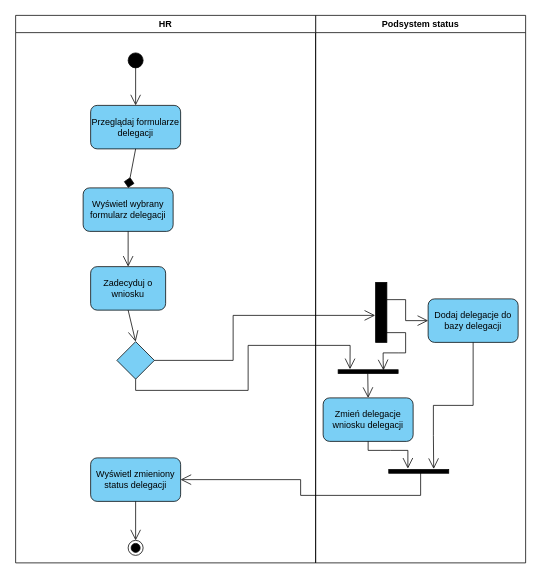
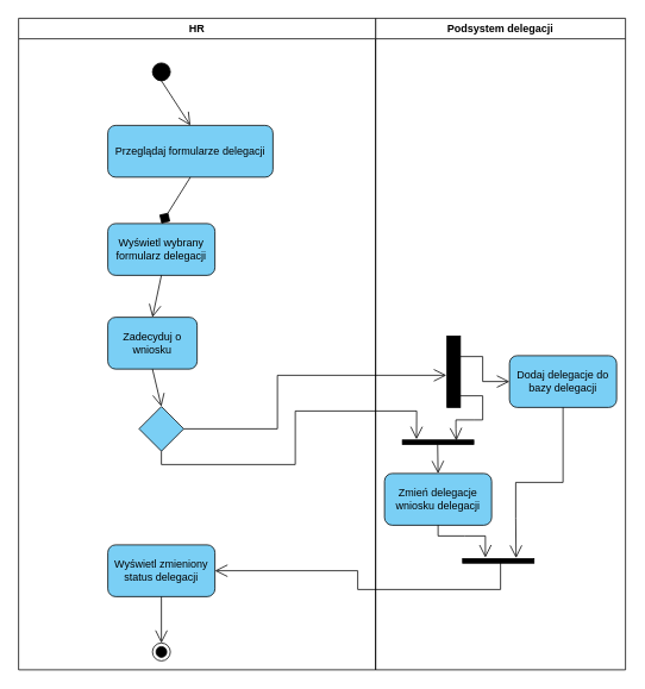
- <mxCell id="2" value="Podsystem status" style="swimlane;whiteSpace=wrap;startSize=23;" parent="1" vertex="1"><mxGeometry x="420" y="20" width="280" height="730" as="geometry" /></mxCell>
+ <mxCell id="2" value="Podsystem delegacji" style="swimlane;whiteSpace=wrap;startSize=23;" parent="1" vertex="1"><mxGeometry x="420" y="20" width="280" height="730" as="geometry" /></mxCell>
- <mxCell id="15" value="Przeglądaj formularze delegacji" style="rounded=1;whiteSpace=wrap;html=1;fillColor=light-dark(#7ACFF5,var(--ge-dark-color, #121212));" parent="14" vertex="1"><mxGeometry x="100" y="120" width="120" height="58" as="geometry" /></mxCell>
+ <mxCell id="15" value="Przeglądaj formularze delegacji" style="rounded=1;whiteSpace=wrap;html=1;fillColor=light-dark(#7ACFF5,var(--ge-dark-color, #121212));" parent="14" vertex="1"><mxGeometry x="100" y="120" width="185" height="58" as="geometry" /></mxCell>
- <mxCell id="19" value="Wyświetl wybrany formularz delegacji" style="rounded=1;whiteSpace=wrap;html=1;fillColor=light-dark(#7ACFF5,var(--ge-dark-color, #121212));" parent="14" vertex="1"><mxGeometry x="90" y="230" width="120" height="58" as="geometry" /></mxCell>
+ <mxCell id="19" value="Wyświetl wybrany formularz delegacji" style="rounded=1;whiteSpace=wrap;html=1;fillColor=light-dark(#7ACFF5,var(--ge-dark-color, #121212));" parent="14" vertex="1"><mxGeometry x="100" y="230" width="120" height="58" as="geometry" /></mxCell>
